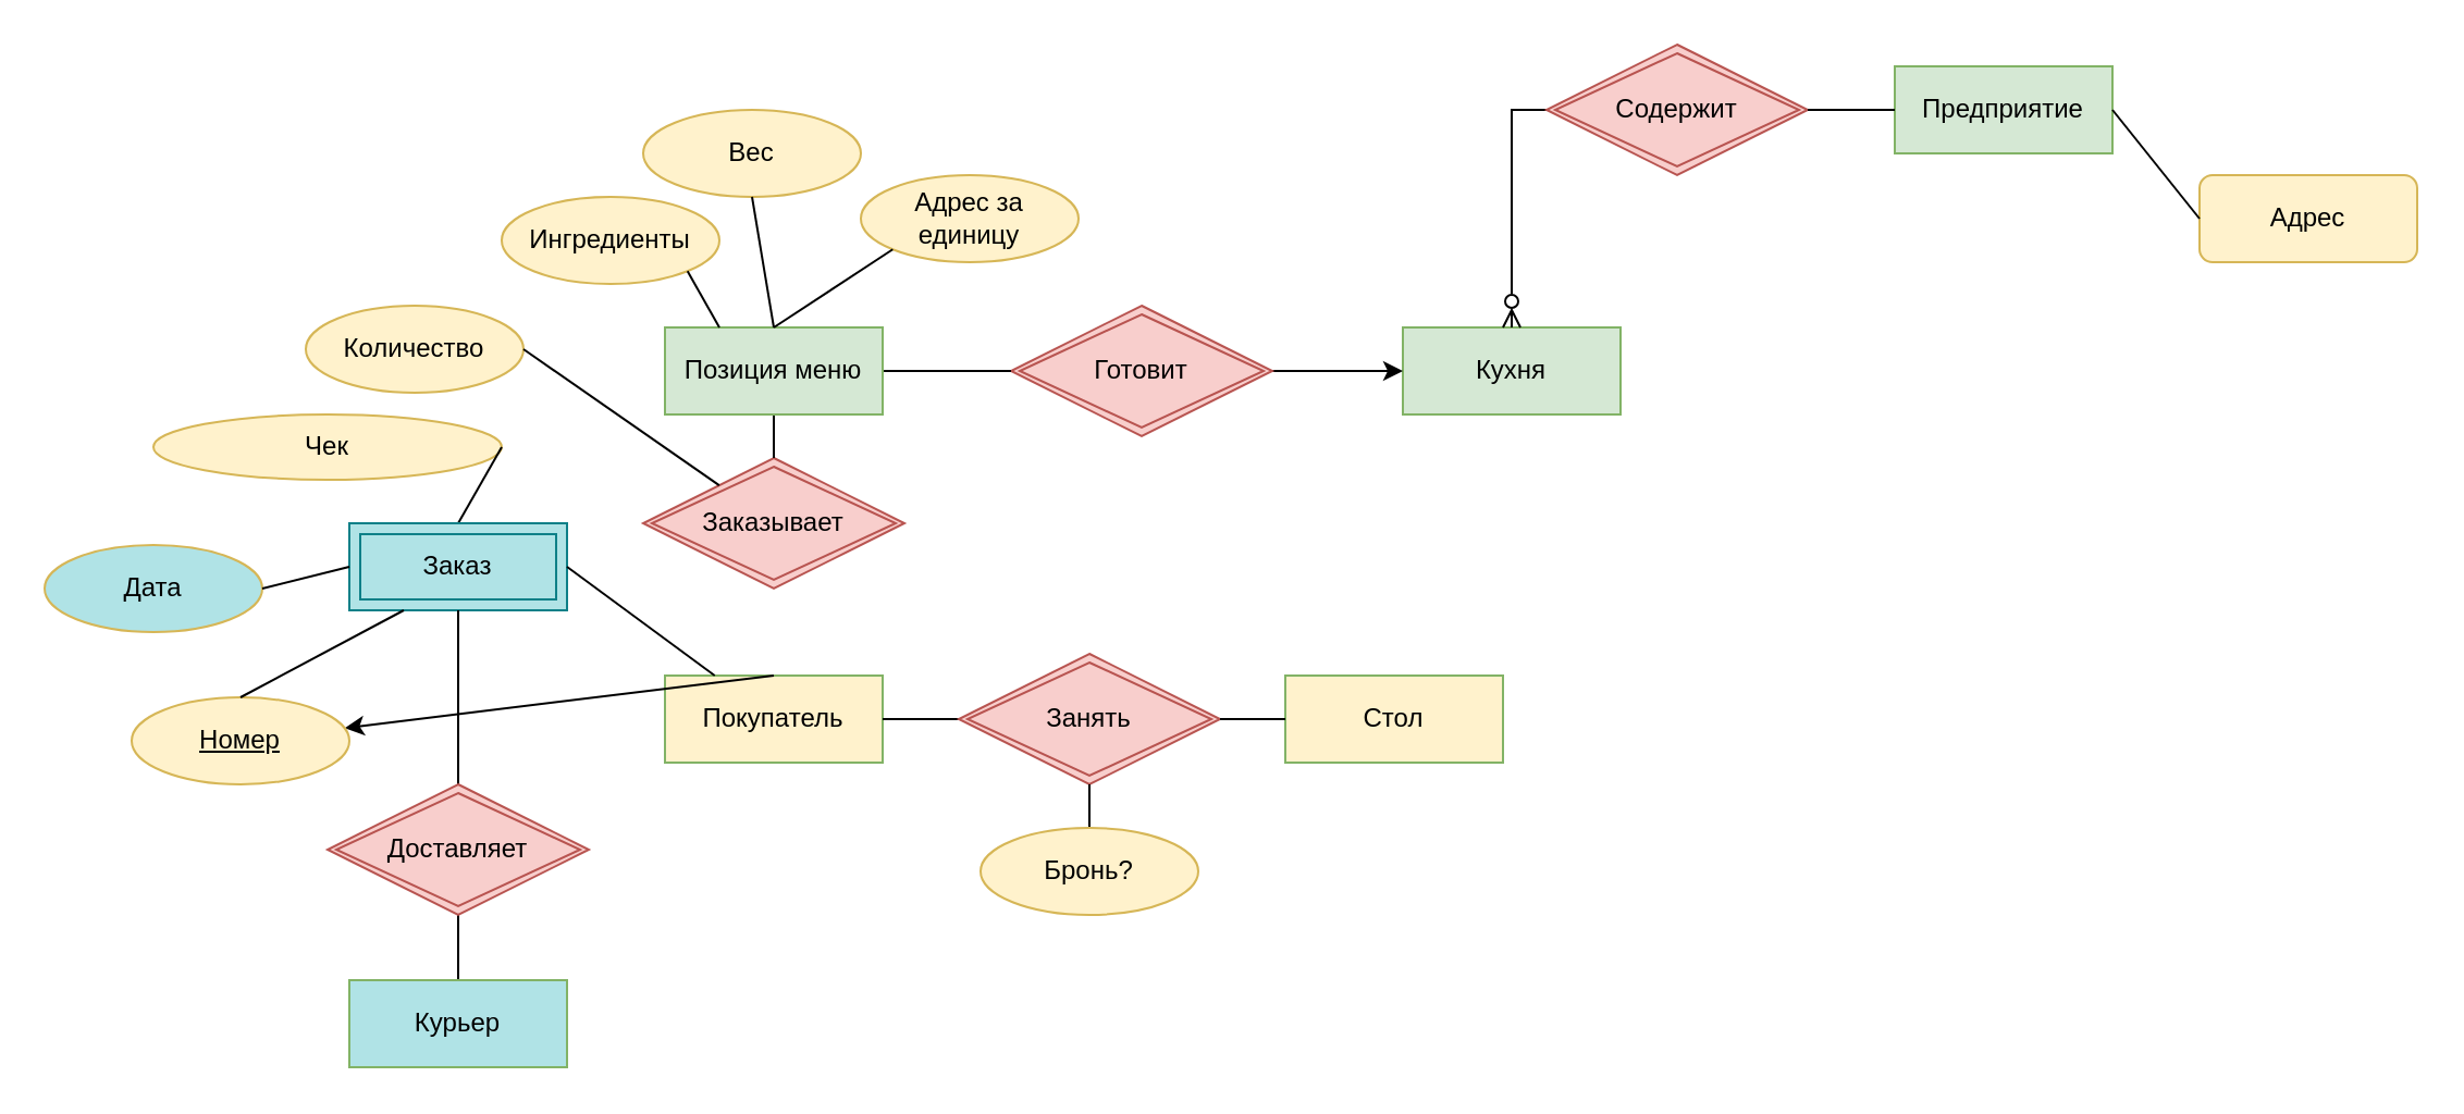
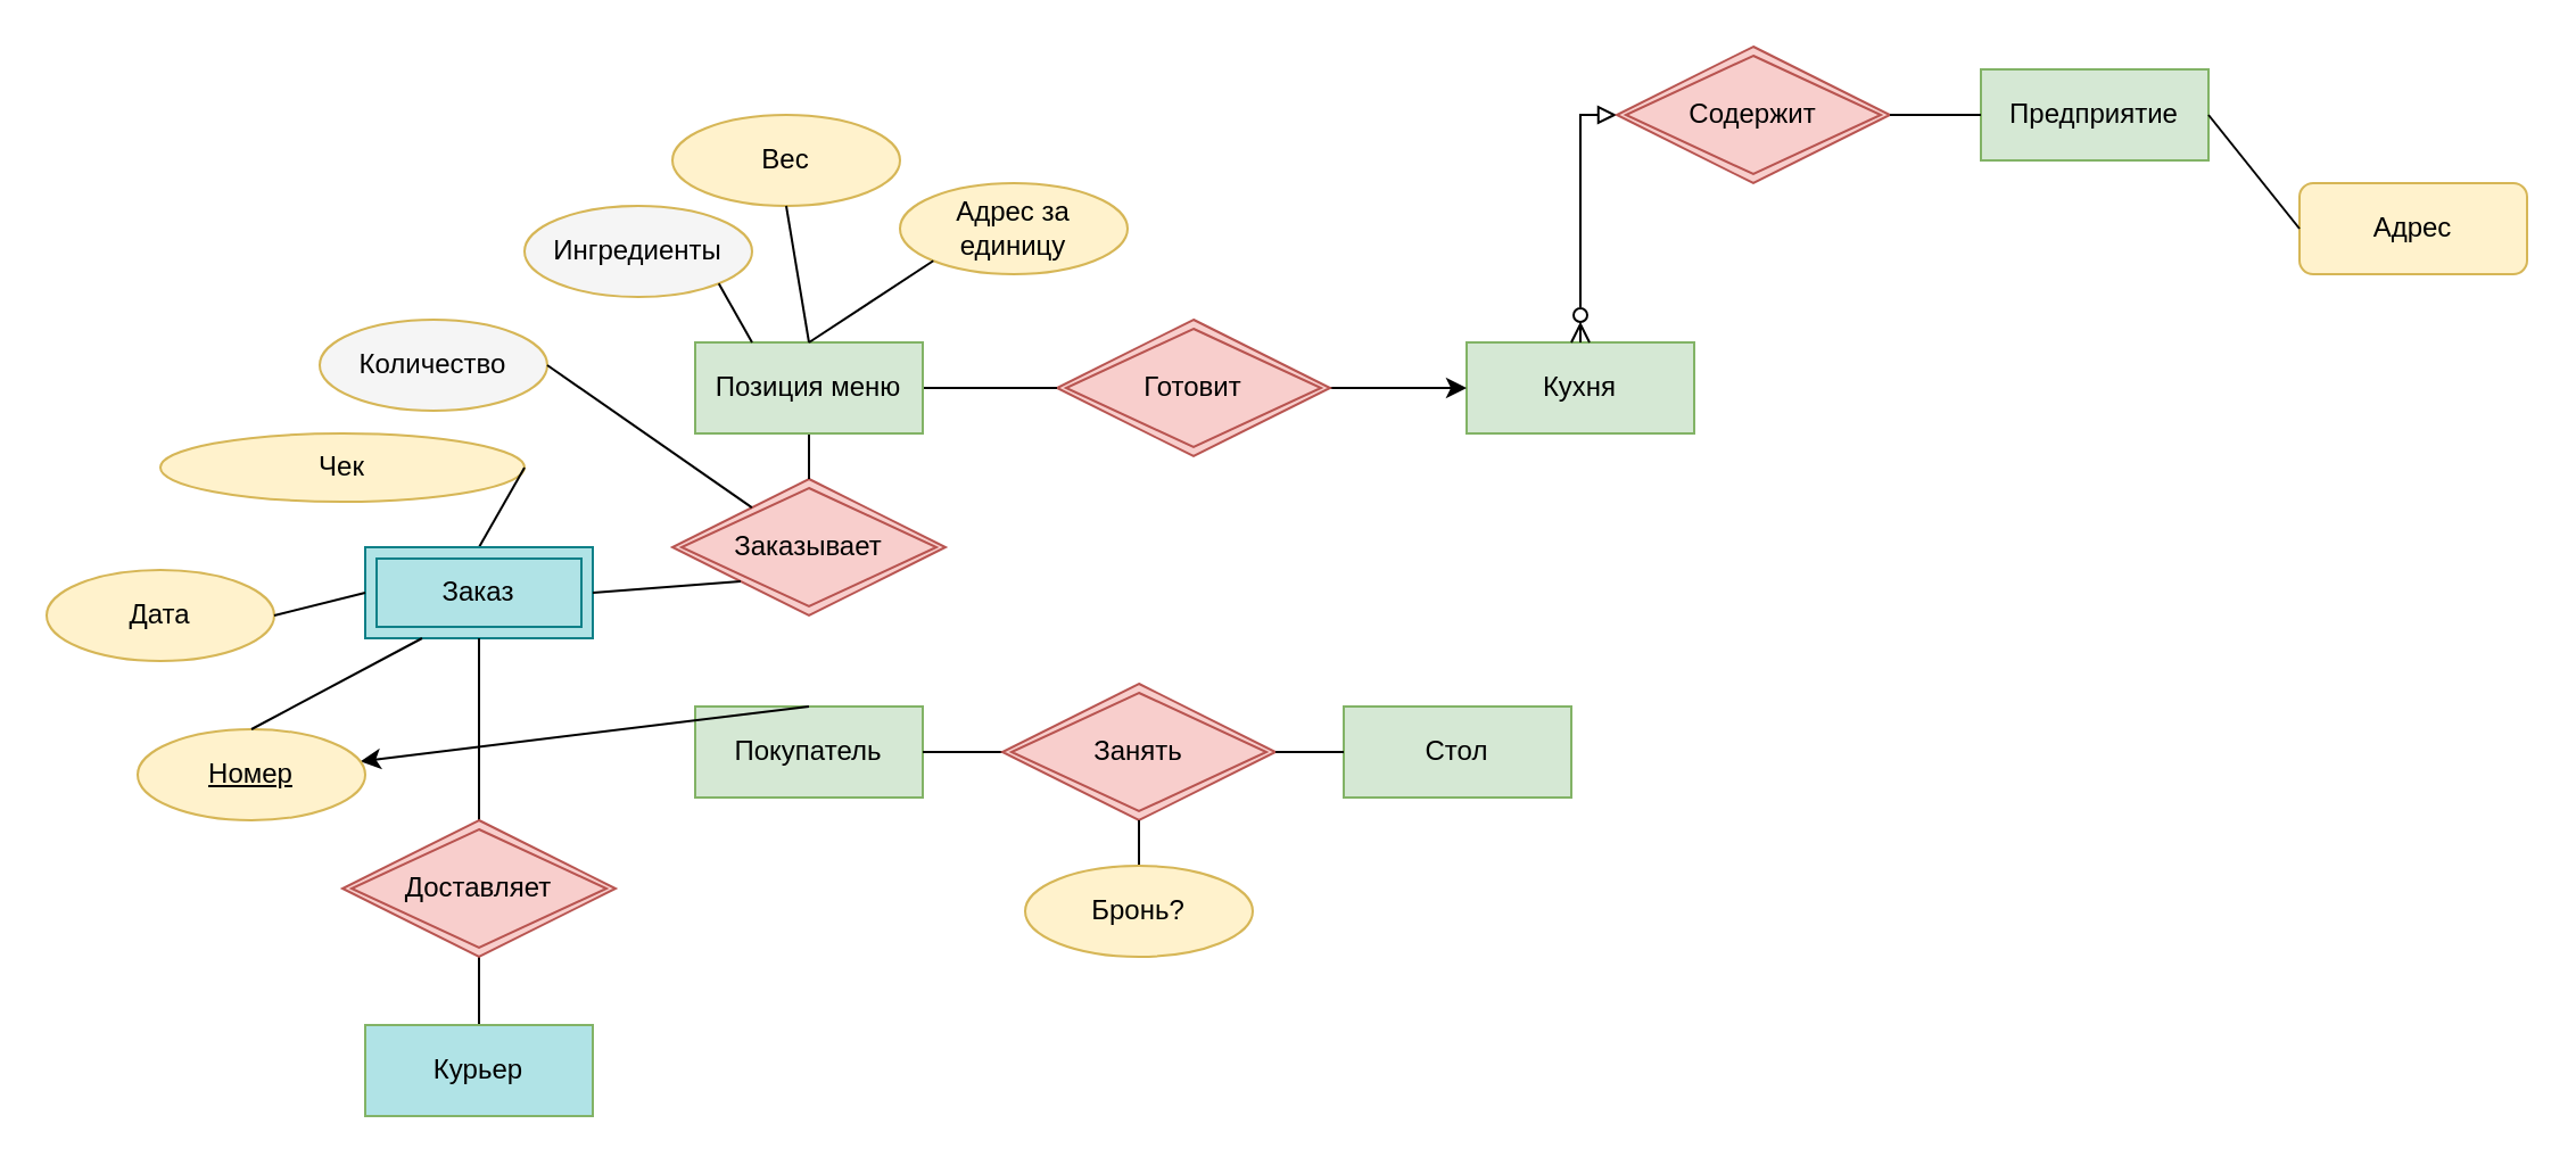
- <mxCell id="21" value="" style="endArrow=none;html=1;rounded=0;exitX=0.5;exitY=0;exitDx=0;exitDy=0;edgeStyle=orthogonalEdgeStyle;endFill=0;startArrow=ERzeroToMany;startFill=0;entryX=0;entryY=0.5;entryDx=0;entryDy=0;" parent="1" source="11" target="35" edge="1"><mxGeometry relative="1" as="geometry"><mxPoint x="680" y="120" as="sourcePoint" /><mxPoint x="740" y="100" as="targetPoint" /></mxGeometry></mxCell>
+ <mxCell id="21" value="" style="endArrow=block;html=1;rounded=0;exitX=0.5;exitY=0;exitDx=0;exitDy=0;edgeStyle=orthogonalEdgeStyle;endFill=0;startArrow=ERzeroToMany;startFill=0;entryX=0;entryY=0.5;entryDx=0;entryDy=0;" parent="1" source="11" target="35" edge="1"><mxGeometry relative="1" as="geometry"><mxPoint x="680" y="120" as="sourcePoint" /><mxPoint x="740" y="100" as="targetPoint" /></mxGeometry></mxCell>
- <mxCell id="29" value="Ингредиенты" style="ellipse;whiteSpace=wrap;html=1;align=center;fillColor=#fff2cc;strokeColor=#d6b656;" parent="1" vertex="1"><mxGeometry x="230" y="90" width="100" height="40" as="geometry" /></mxCell>
+ <mxCell id="29" value="Ингредиенты" style="ellipse;whiteSpace=wrap;html=1;align=center;fillColor=#f5f5f5;strokeColor=#d6b656;" parent="1" vertex="1"><mxGeometry x="230" y="90" width="100" height="40" as="geometry" /></mxCell>
- <mxCell id="17" value="Количество" style="ellipse;whiteSpace=wrap;html=1;align=center;fillColor=#fff2cc;strokeColor=#d6b656;" parent="1" vertex="1"><mxGeometry x="140" y="140" width="100" height="40" as="geometry" /></mxCell>
+ <mxCell id="17" value="Количество" style="ellipse;whiteSpace=wrap;html=1;align=center;fillColor=#f5f5f5;strokeColor=#d6b656;" parent="1" vertex="1"><mxGeometry x="140" y="140" width="100" height="40" as="geometry" /></mxCell>
- <mxCell id="23" value="Дата" style="ellipse;whiteSpace=wrap;html=1;align=center;fillColor=#b0e3e6;strokeColor=#d6b656;" parent="1" vertex="1"><mxGeometry x="20" y="250" width="100" height="40" as="geometry" /></mxCell>
+ <mxCell id="23" value="Дата" style="ellipse;whiteSpace=wrap;html=1;align=center;fillColor=#fff2cc;strokeColor=#d6b656;" parent="1" vertex="1"><mxGeometry x="20" y="250" width="100" height="40" as="geometry" /></mxCell>
- <mxCell id="25" value="" style="endArrow=none;html=1;rounded=0;exitX=1;exitY=0.5;exitDx=0;exitDy=0;" parent="1" source="15" target="5" edge="1"><mxGeometry relative="1" as="geometry"><mxPoint x="250" y="310" as="sourcePoint" /><mxPoint x="410" y="310" as="targetPoint" /></mxGeometry></mxCell>
+ <mxCell id="25" value="" style="endArrow=none;html=1;rounded=0;exitX=1;exitY=0.5;exitDx=0;exitDy=0;entryX=0;entryY=1;entryDx=0;entryDy=0;" parent="1" source="15" target="3" edge="1"><mxGeometry relative="1" as="geometry"><mxPoint x="250" y="310" as="sourcePoint" /><mxPoint x="410" y="310" as="targetPoint" /></mxGeometry></mxCell>
- <mxCell id="5" value="Покупатель" style="whiteSpace=wrap;html=1;align=center;fillColor=#fff2cc;strokeColor=#82b366;" parent="1" vertex="1"><mxGeometry x="305" y="310" width="100" height="40" as="geometry" /></mxCell>
+ <mxCell id="5" value="Покупатель" style="whiteSpace=wrap;html=1;align=center;fillColor=#d5e8d4;strokeColor=#82b366;" parent="1" vertex="1"><mxGeometry x="305" y="310" width="100" height="40" as="geometry" /></mxCell>
- <mxCell id="28" value="Стол" style="whiteSpace=wrap;html=1;align=center;fillColor=#fff2cc;strokeColor=#82b366;" parent="1" vertex="1"><mxGeometry x="590" y="310" width="100" height="40" as="geometry" /></mxCell>
+ <mxCell id="28" value="Стол" style="whiteSpace=wrap;html=1;align=center;fillColor=#d5e8d4;strokeColor=#82b366;" parent="1" vertex="1"><mxGeometry x="590" y="310" width="100" height="40" as="geometry" /></mxCell>
